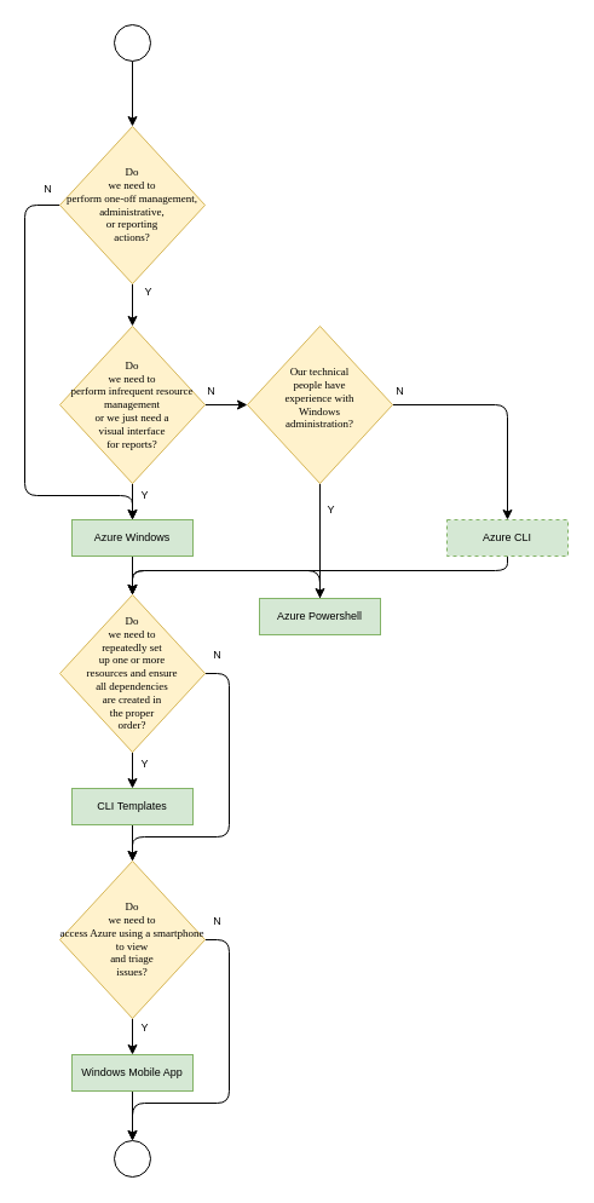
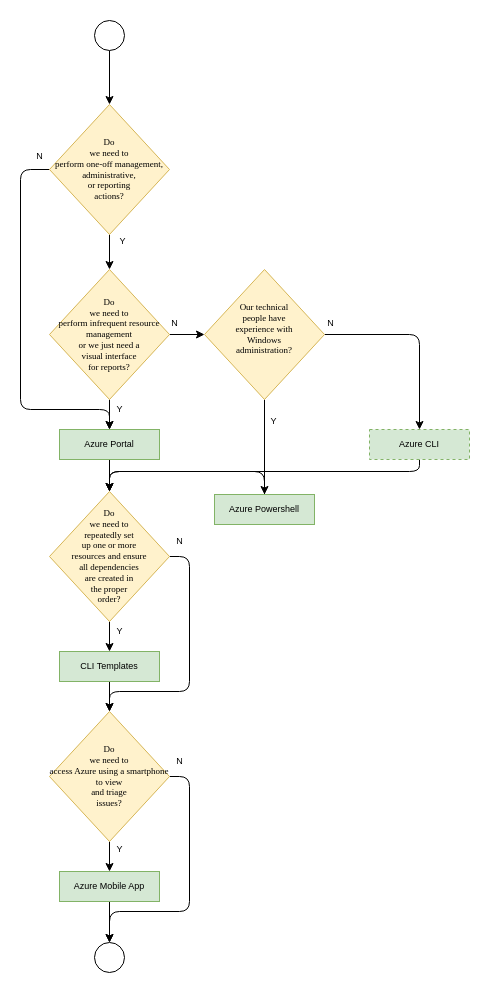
- <mxCell id="15" value="Azure Windows" style="whiteSpace=wrap;html=1;fontSize=9;fillColor=#d5e8d4;strokeColor=#82b366;" parent="1" vertex="1"><mxGeometry x="59" y="429" width="100" height="30" as="geometry" /></mxCell>
+ <mxCell id="15" value="Azure Portal" style="whiteSpace=wrap;html=1;fontSize=9;fillColor=#d5e8d4;strokeColor=#82b366;" parent="1" vertex="1"><mxGeometry x="59" y="429" width="100" height="30" as="geometry" /></mxCell>
- <mxCell id="19" value="Windows Mobile App" style="whiteSpace=wrap;html=1;fontSize=9;fillColor=#d5e8d4;strokeColor=#82b366;" parent="1" vertex="1"><mxGeometry x="59" y="871" width="100" height="30" as="geometry" /></mxCell>
+ <mxCell id="19" value="Azure Mobile App" style="whiteSpace=wrap;html=1;fontSize=9;fillColor=#d5e8d4;strokeColor=#82b366;" parent="1" vertex="1"><mxGeometry x="59" y="871" width="100" height="30" as="geometry" /></mxCell>
